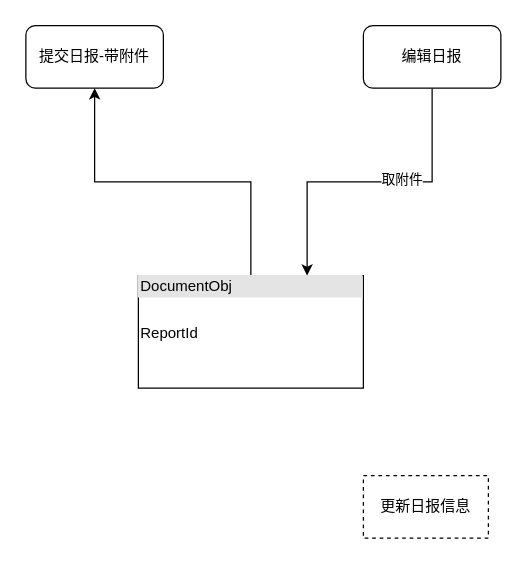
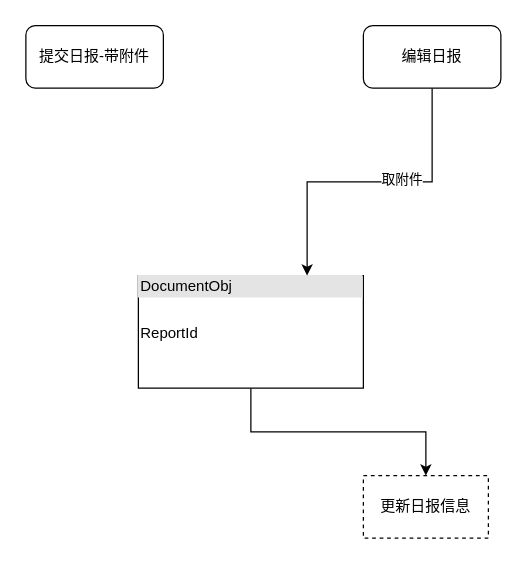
- <mxCell id="3" style="edgeStyle=orthogonalEdgeStyle;rounded=0;orthogonalLoop=1;jettySize=auto;html=1;" edge="1" parent="1" source="4" target="2"><mxGeometry relative="1" as="geometry" /></mxCell>
+ <mxCell id="3" style="edgeStyle=orthogonalEdgeStyle;rounded=0;orthogonalLoop=1;jettySize=auto;html=1;entryX=0.5;entryY=0;entryDx=0;entryDy=0;" edge="1" parent="1" source="4" target="8"><mxGeometry relative="1" as="geometry" /></mxCell>
